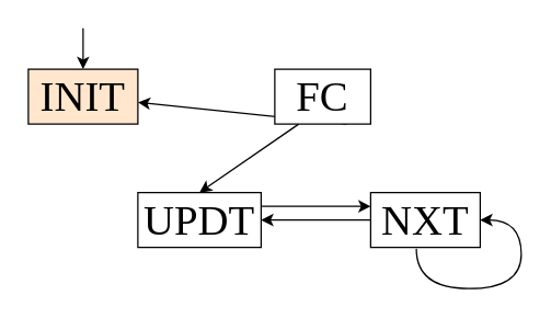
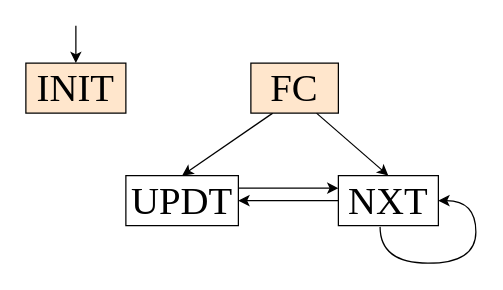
- <mxCell id="4" value="FC" style="rounded=0;whiteSpace=wrap;html=1;fontFamily=Times New Roman;fontSize=31;" parent="1" vertex="1"><mxGeometry x="200" y="50" width="70" height="40" as="geometry" /></mxCell>
+ <mxCell id="4" value="FC" style="rounded=0;whiteSpace=wrap;html=1;fontFamily=Times New Roman;fontSize=31;fillColor=#ffe6cc;" parent="1" vertex="1"><mxGeometry x="200" y="50" width="70" height="40" as="geometry" /></mxCell>
- <mxCell id="3" style="edgeStyle=none;rounded=0;orthogonalLoop=1;jettySize=auto;html=1;exitX=0.75;exitY=1;exitDx=0;exitDy=0;" parent="1" source="4" target="10" edge="1"><mxGeometry relative="1" as="geometry" /></mxCell>
+ <mxCell id="3" style="edgeStyle=none;rounded=0;orthogonalLoop=1;jettySize=auto;html=1;exitX=0.75;exitY=1;exitDx=0;exitDy=0;entryX=0.5;entryY=0;entryDx=0;entryDy=0;" parent="1" source="4" target="6" edge="1"><mxGeometry relative="1" as="geometry" /></mxCell>
